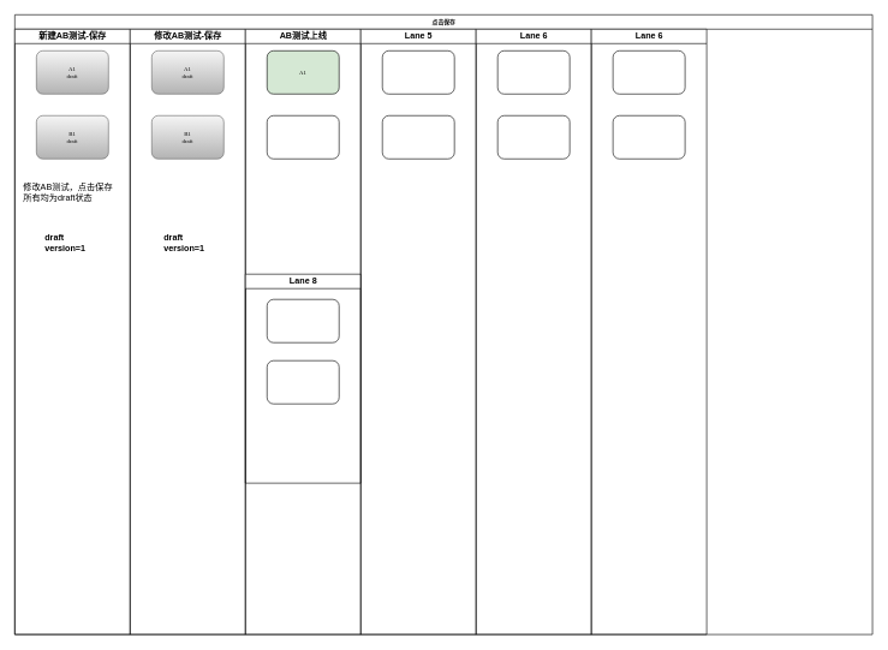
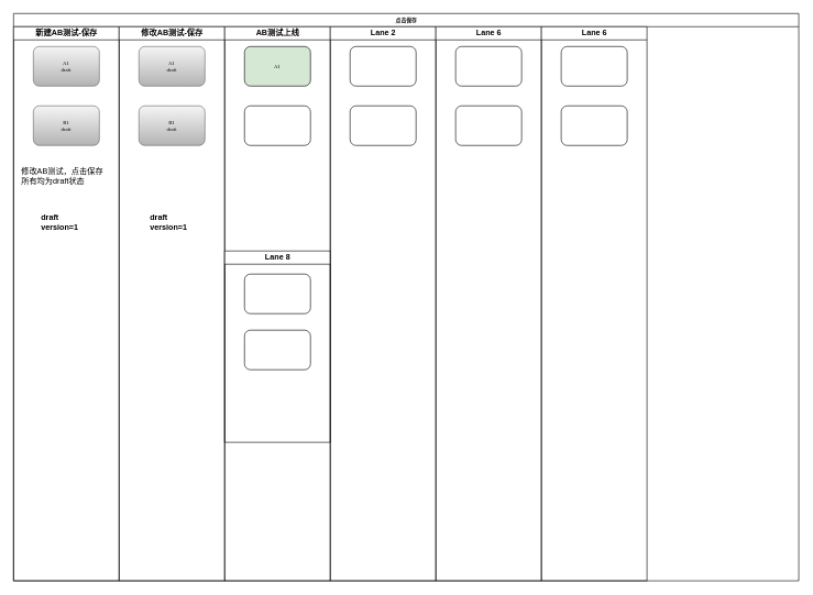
- <mxCell id="18" value="Lane 5" style="swimlane;html=1;startSize=20;" parent="2" vertex="1"><mxGeometry x="480" y="20" width="160" height="840" as="geometry" /></mxCell>
+ <mxCell id="18" value="Lane 2" style="swimlane;html=1;startSize=20;" parent="2" vertex="1"><mxGeometry x="480" y="20" width="160" height="840" as="geometry" /></mxCell>
